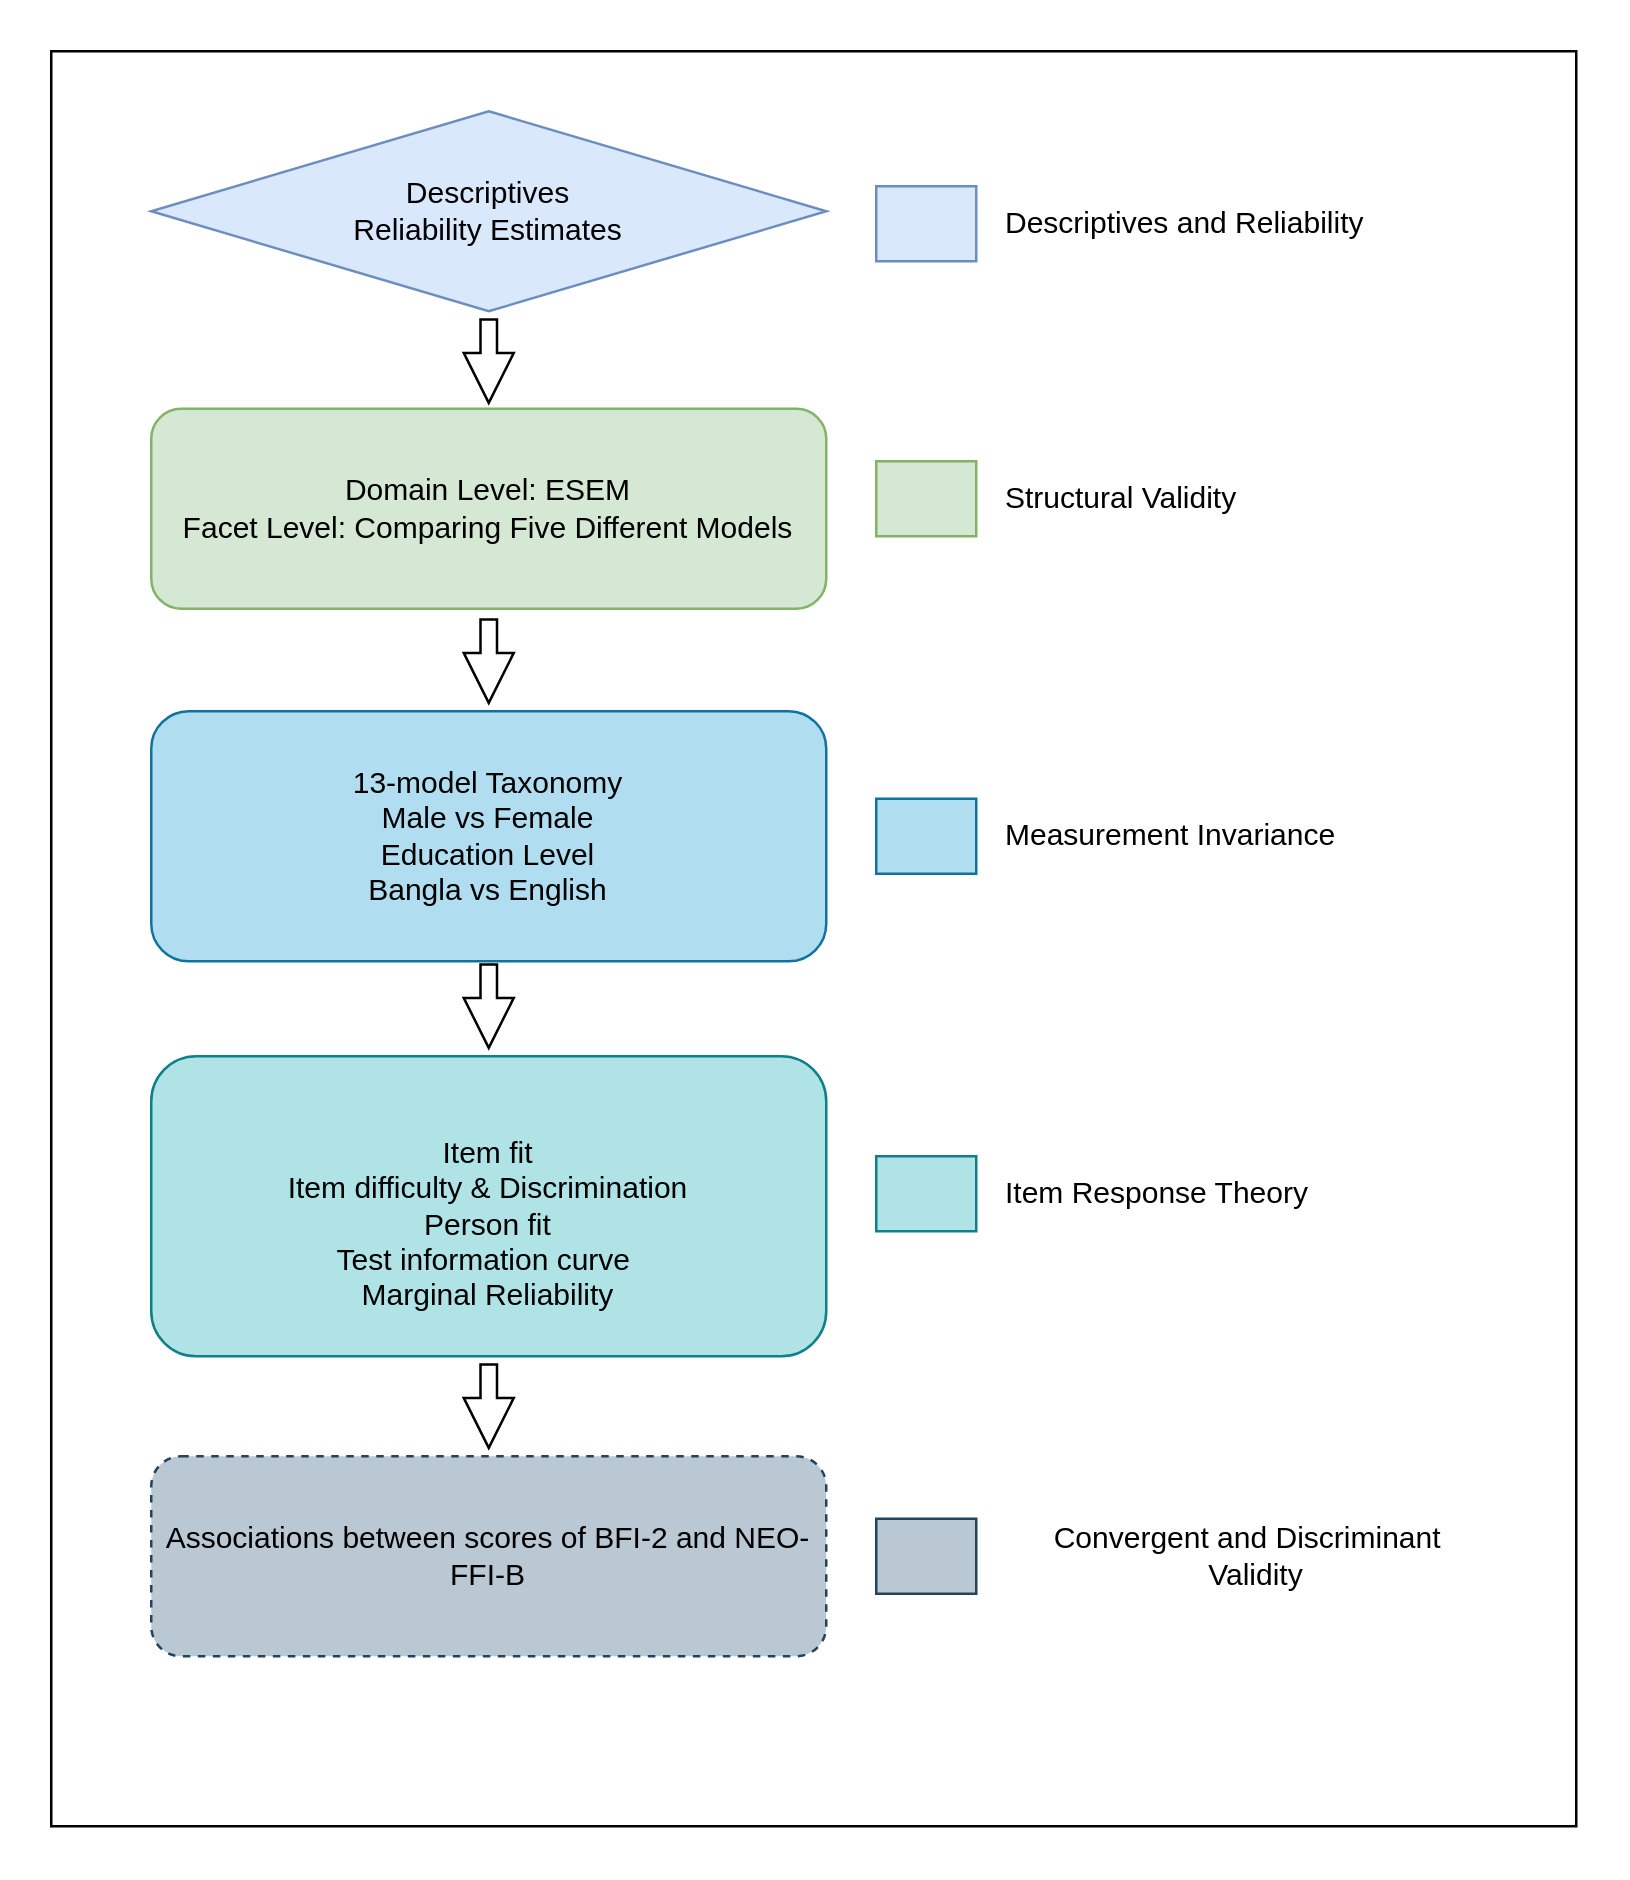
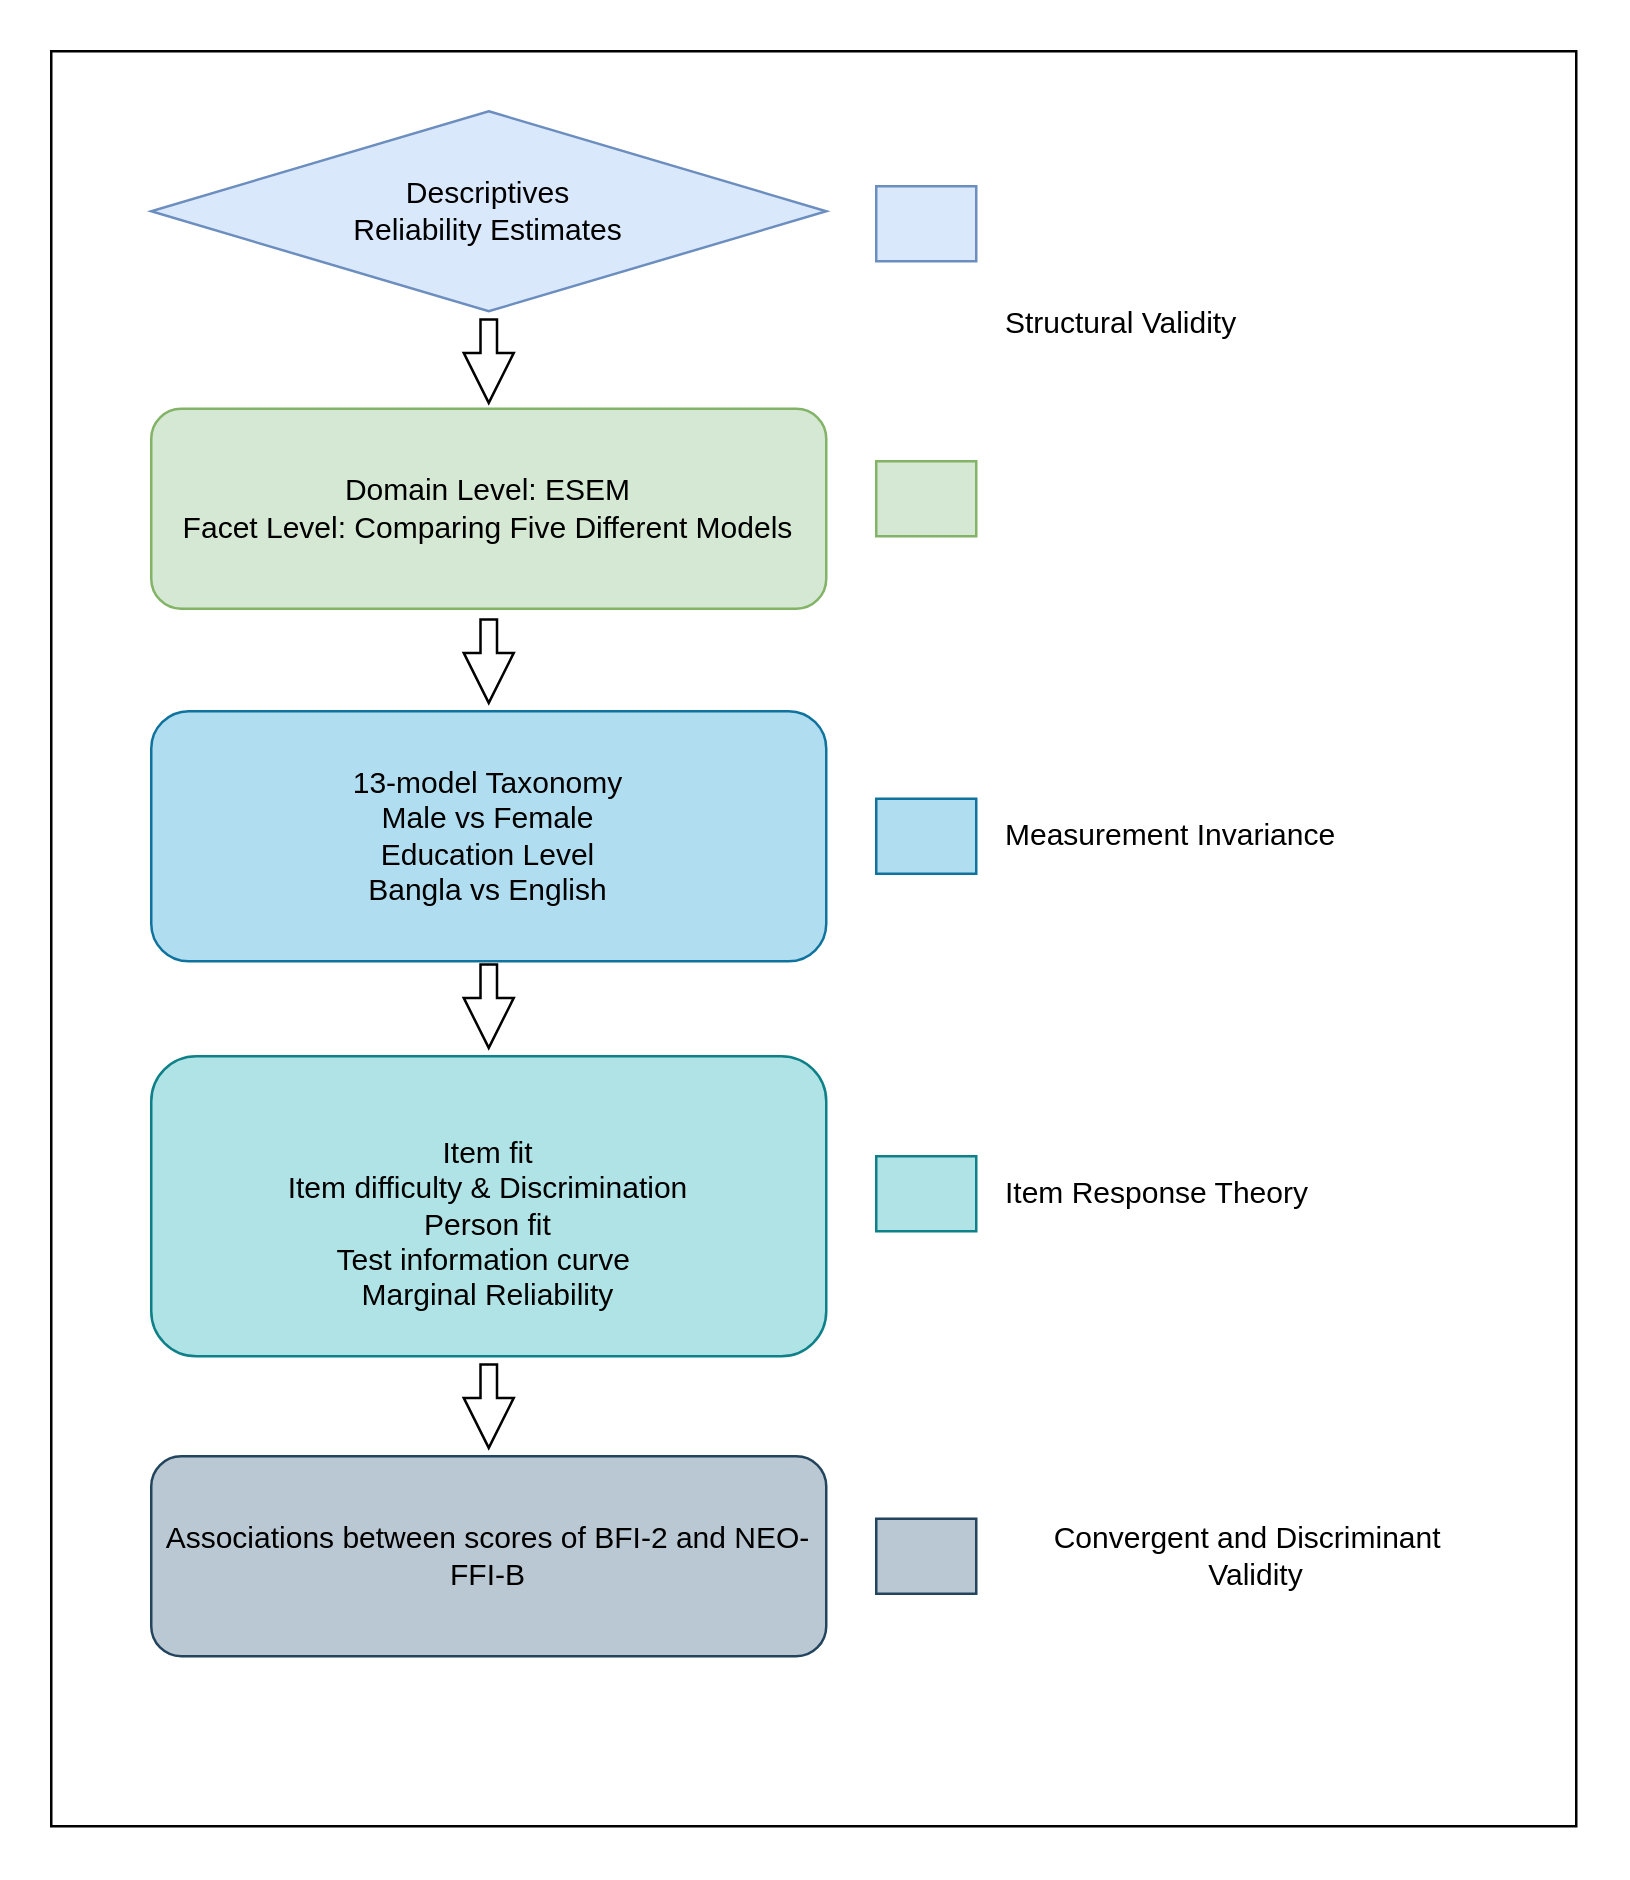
- <mxCell id="21" value="Descriptives and Reliability" style="text;html=1;align=left;verticalAlign=middle;resizable=0;points=[];autosize=1;strokeColor=none;fillColor=none;" parent="1" vertex="1"><mxGeometry x="400" y="74" width="170" height="30" as="geometry" /></mxCell>
- <mxCell id="17" value="Structural Validity" style="text;html=1;align=left;verticalAlign=middle;resizable=0;points=[];autosize=1;strokeColor=none;fillColor=none;" parent="1" vertex="1"><mxGeometry x="400" y="184" width="120" height="30" as="geometry" /></mxCell>
+ <mxCell id="17" value="Structural Validity" style="text;html=1;align=left;verticalAlign=middle;resizable=0;points=[];autosize=1;strokeColor=none;fillColor=none;" parent="1" vertex="1"><mxGeometry x="400" y="114" width="120" height="30" as="geometry" /></mxCell>
- <mxCell id="7" value="Associations between scores of BFI-2 and NEO-FFI-B" style="rounded=1;whiteSpace=wrap;html=1;fillColor=#bac8d3;strokeColor=#23445d;dashed=1;" parent="1" vertex="1"><mxGeometry x="60" y="582" width="270" height="80" as="geometry" /></mxCell>
+ <mxCell id="7" value="Associations between scores of BFI-2 and NEO-FFI-B" style="rounded=1;whiteSpace=wrap;html=1;fillColor=#bac8d3;strokeColor=#23445d;" parent="1" vertex="1"><mxGeometry x="60" y="582" width="270" height="80" as="geometry" /></mxCell>
